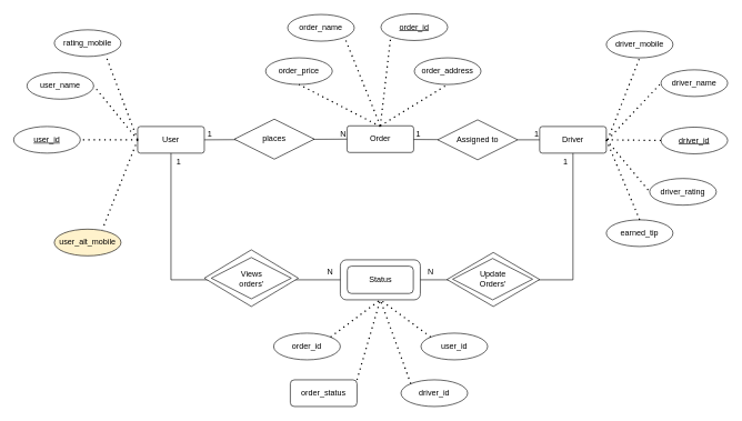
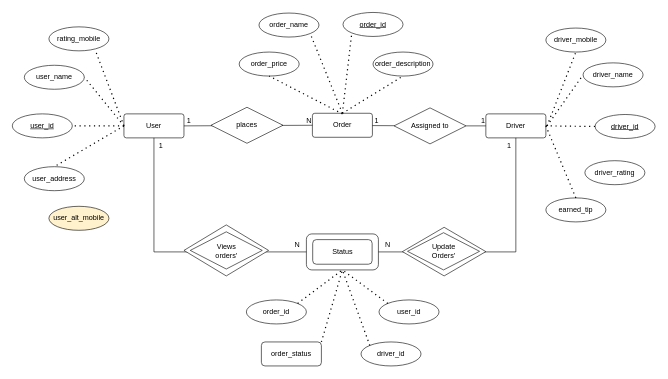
- <mxCell id="35" value="order_address" style="ellipse;whiteSpace=wrap;html=1;align=center;" vertex="1" parent="1"><mxGeometry x="621" y="86" width="100" height="40" as="geometry" /></mxCell>
+ <mxCell id="35" value="order_description" style="ellipse;whiteSpace=wrap;html=1;align=center;" vertex="1" parent="1"><mxGeometry x="621" y="86" width="100" height="40" as="geometry" /></mxCell>
- <mxCell id="17" value="driver_name" style="ellipse;whiteSpace=wrap;html=1;align=center;" vertex="1" parent="1"><mxGeometry x="991" y="104" width="100" height="40" as="geometry" /></mxCell>
+ <mxCell id="17" value="driver_name" style="ellipse;whiteSpace=wrap;html=1;align=center;" vertex="1" parent="1"><mxGeometry x="971" y="104" width="100" height="40" as="geometry" /></mxCell>
+ <mxCell id="33" value="" style="endArrow=none;dashed=1;html=1;dashPattern=1 3;strokeWidth=2;rounded=0;entryX=0.5;entryY=0;entryDx=0;entryDy=0;exitX=0;exitY=0.5;exitDx=0;exitDy=0;" edge="1" parent="1" source="2" target="28"><mxGeometry width="50" height="50" relative="1" as="geometry"><mxPoint x="229" y="256" as="sourcePoint" /><mxPoint x="181" y="129" as="targetPoint" /></mxGeometry></mxCell>
- <mxCell id="24" value="" style="endArrow=none;dashed=1;html=1;dashPattern=1 3;strokeWidth=2;rounded=0;entryX=0;entryY=0.5;entryDx=0;entryDy=0;exitX=1;exitY=0.5;exitDx=0;exitDy=0;" edge="1" parent="1" source="4" target="18"><mxGeometry width="50" height="50" relative="1" as="geometry"><mxPoint x="931" y="252" as="sourcePoint" /><mxPoint x="971" y="279" as="targetPoint" /></mxGeometry></mxCell>
- <mxCell id="34" value="" style="endArrow=none;dashed=1;html=1;dashPattern=1 3;strokeWidth=2;rounded=0;exitX=0;exitY=0.5;exitDx=0;exitDy=0;entryX=0.722;entryY=0.002;entryDx=0;entryDy=0;entryPerimeter=0;" edge="1" parent="1" source="2" target="29"><mxGeometry width="50" height="50" relative="1" as="geometry"><mxPoint x="237" y="249" as="sourcePoint" /><mxPoint y="317" as="targetPoint" x="121" /></mxGeometry></mxCell>
+ <mxCell id="28" value="user_address" style="ellipse;whiteSpace=wrap;html=1;align=center;" vertex="1" parent="1"><mxGeometry x="40" y="277" width="100" height="40" as="geometry" /></mxCell>
